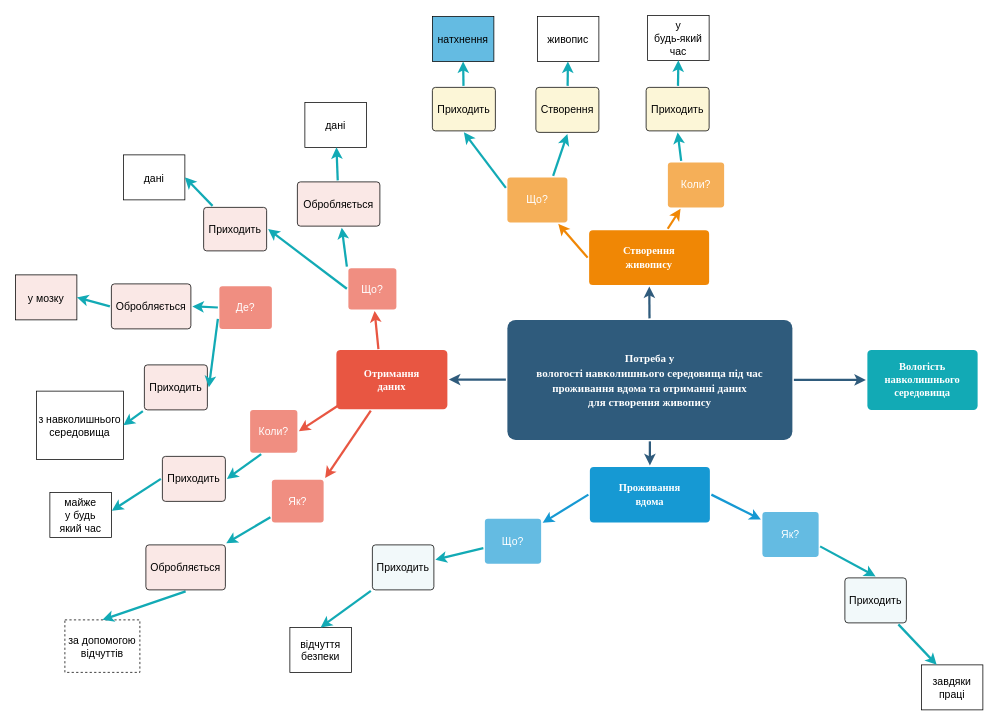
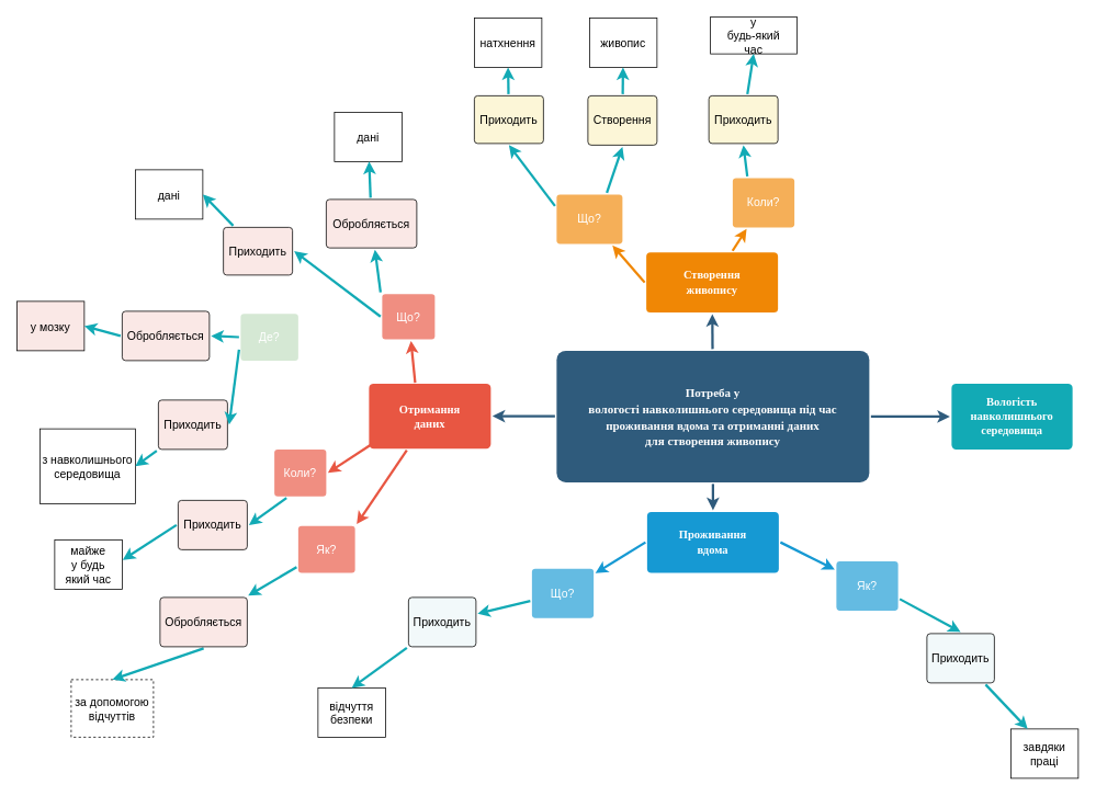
- <mxCell id="68" value="у &#10;будь-який &#10;час" style="fontFamily=Helvetica;fontSize=14;" vertex="1" parent="1"><mxGeometry x="863" y="20" width="82" height="60" as="geometry" /></mxCell>
+ <mxCell id="68" value="у &#10;будь-який &#10;час" style="fontFamily=Helvetica;fontSize=14;" vertex="1" parent="1"><mxGeometry x="863" y="20" width="105" height="45" as="geometry" /></mxCell>
- <mxCell id="61" value="натхнення" style="fontFamily=Helvetica;fontSize=14;fillColor=#64bbe2;" vertex="1" parent="1"><mxGeometry x="576" y="21.5" width="82" height="60" as="geometry" /></mxCell>
+ <mxCell id="61" value="натхнення" style="fontFamily=Helvetica;fontSize=14;" vertex="1" parent="1"><mxGeometry x="576" y="21.5" width="82" height="60" as="geometry" /></mxCell>
- <mxCell id="21" value="Де?" style="rounded=1;whiteSpace=wrap;html=1;shadow=0;labelBackgroundColor=none;strokeColor=none;strokeWidth=3;fillColor=#f08e81;fontFamily=Helvetica;fontSize=14;fontColor=#FFFFFF;align=center;spacing=5;fontStyle=0;arcSize=7;perimeterSpacing=2;" vertex="1" parent="1"><mxGeometry x="292" y="381" width="70" height="57" as="geometry" /></mxCell>
+ <mxCell id="21" value="Де?" style="rounded=1;whiteSpace=wrap;html=1;shadow=0;labelBackgroundColor=none;strokeColor=none;strokeWidth=3;fillColor=#d5e8d4;fontFamily=Helvetica;fontSize=14;fontColor=#FFFFFF;align=center;spacing=5;fontStyle=0;arcSize=7;perimeterSpacing=2;" vertex="1" parent="1"><mxGeometry x="292" y="381" width="70" height="57" as="geometry" /></mxCell>
